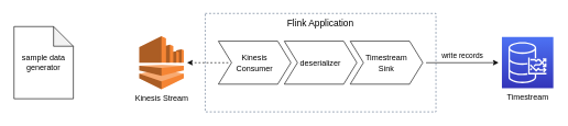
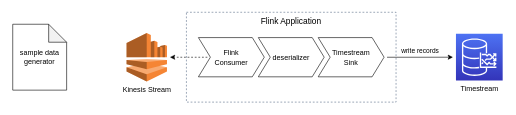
- <mxCell id="6" value="&lt;font style=&quot;font-size: 12px&quot;&gt;Kinesis&lt;br&gt;Consumer&lt;/font&gt;" style="shape=step;perimeter=stepPerimeter;whiteSpace=wrap;html=1;fixedSize=1;fontSize=14;fontColor=#000000;" parent="1" vertex="1"><mxGeometry x="330" y="62.25" width="110" height="65.5" as="geometry" /></mxCell>
+ <mxCell id="6" value="&lt;font style=&quot;font-size: 12px&quot;&gt;Flink&lt;br&gt;Consumer&lt;/font&gt;" style="shape=step;perimeter=stepPerimeter;whiteSpace=wrap;html=1;fixedSize=1;fontSize=14;fontColor=#000000;" parent="1" vertex="1"><mxGeometry x="330" y="62.25" width="110" height="65.5" as="geometry" /></mxCell>
